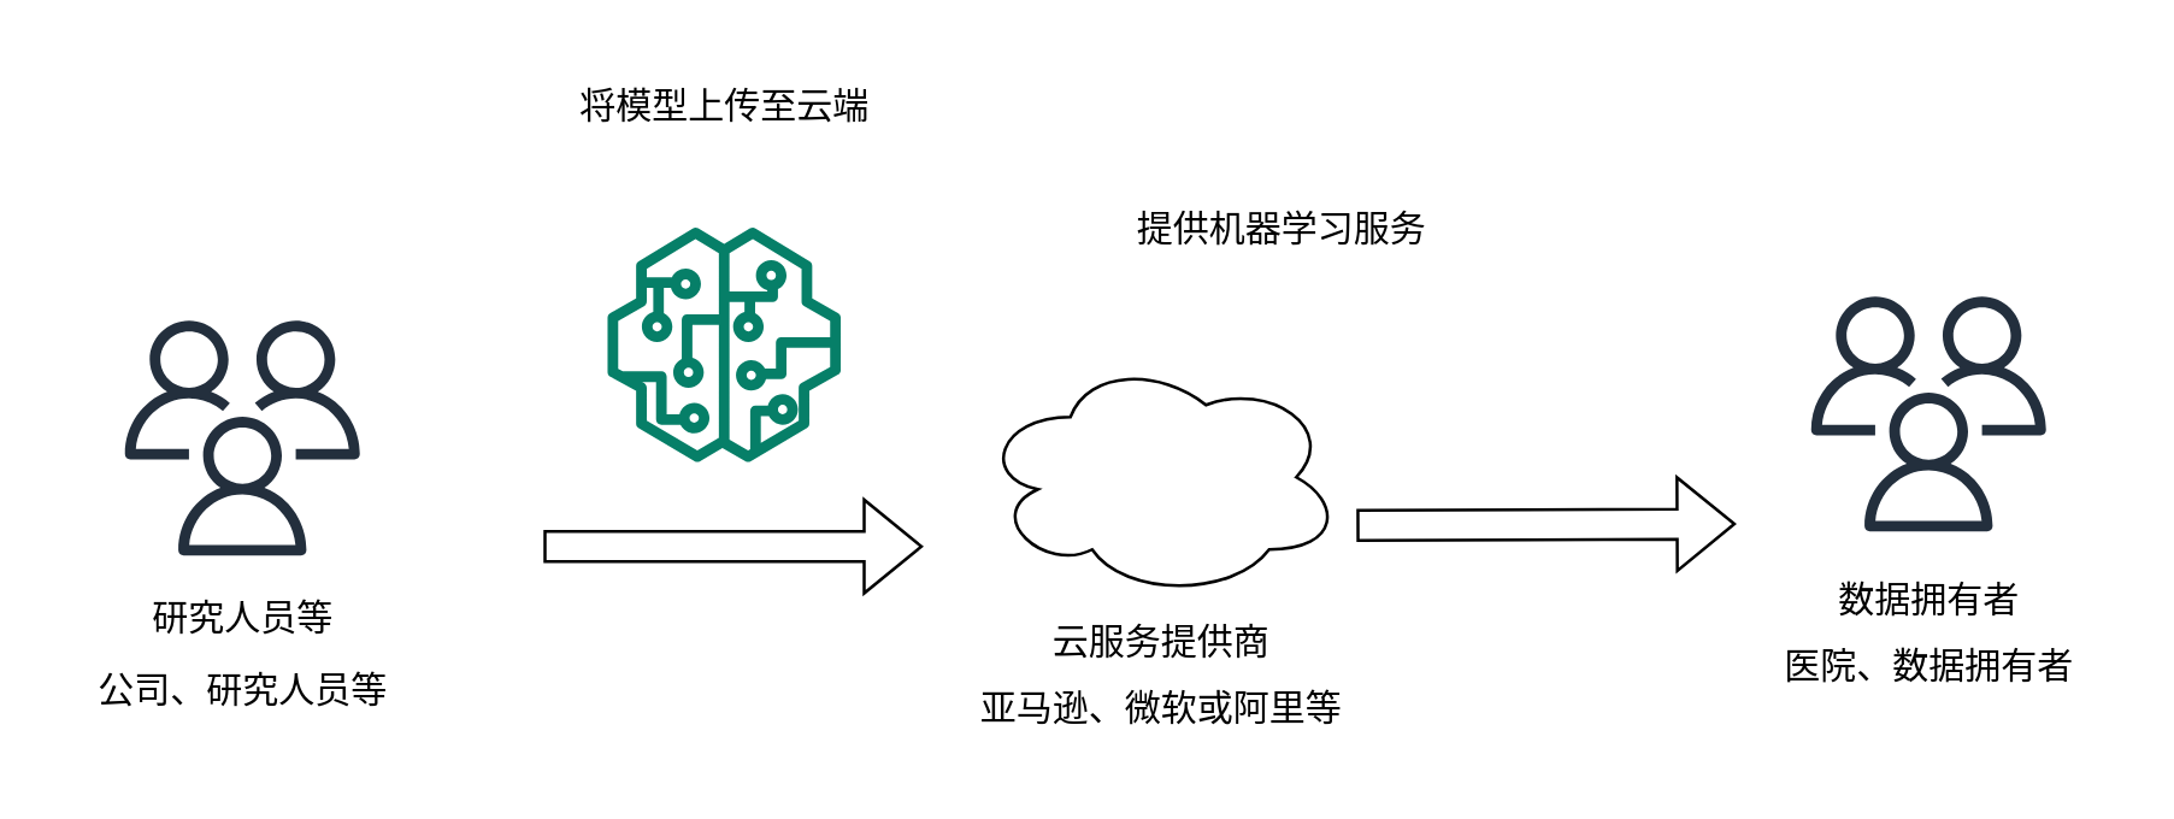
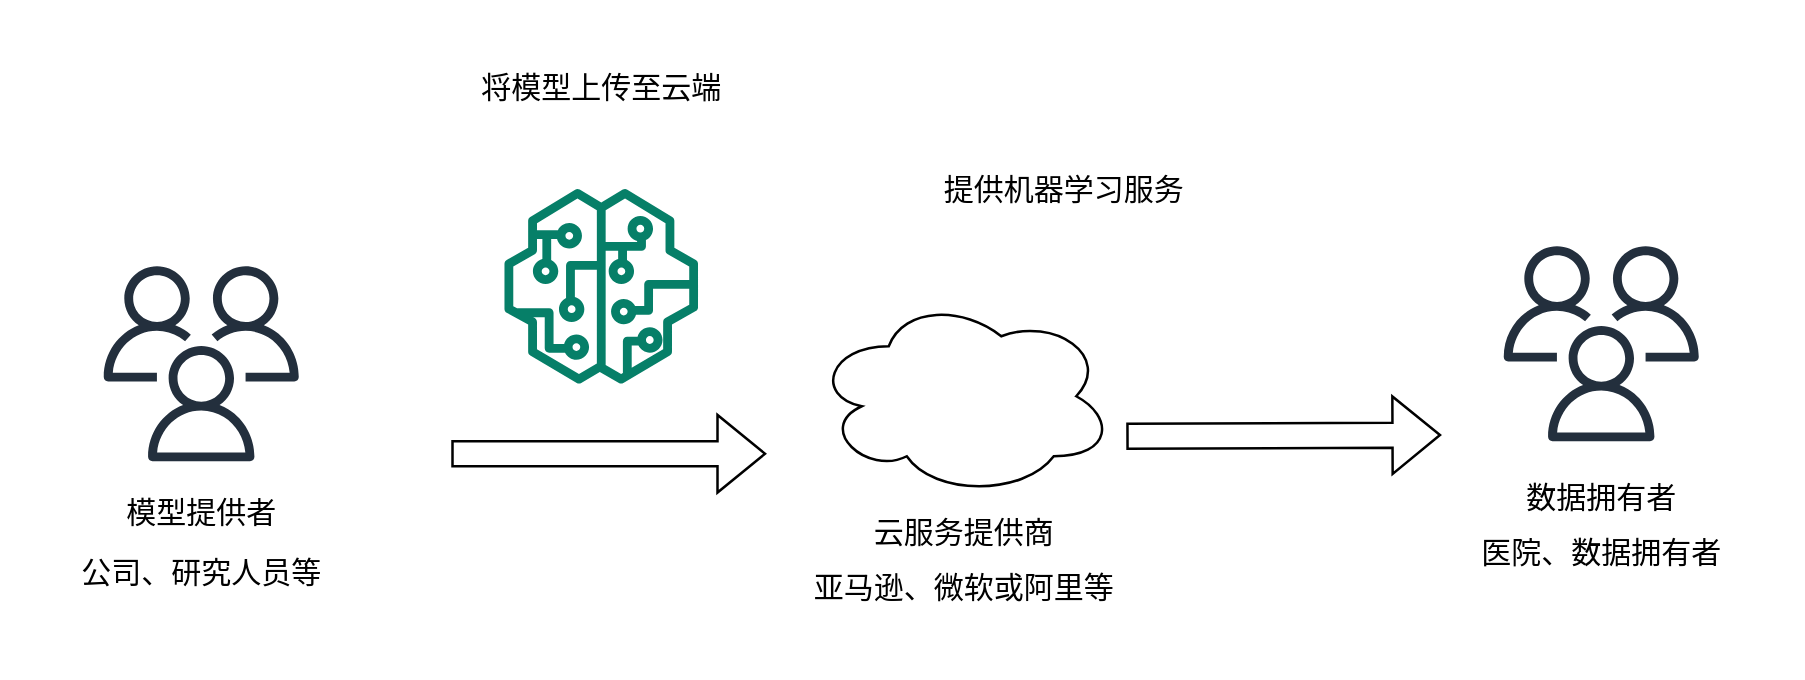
- <mxCell id="3" value="研究人员等" style="text;html=1;align=center;verticalAlign=middle;resizable=0;points=[];autosize=1;strokeColor=none;fillColor=none;" parent="1" vertex="1"><mxGeometry x="40" y="190" width="80" height="30" as="geometry" /></mxCell>
+ <mxCell id="3" value="模型提供者" style="text;html=1;align=center;verticalAlign=middle;resizable=0;points=[];autosize=1;strokeColor=none;fillColor=none;" parent="1" vertex="1"><mxGeometry x="40" y="190" width="80" height="30" as="geometry" /></mxCell>
